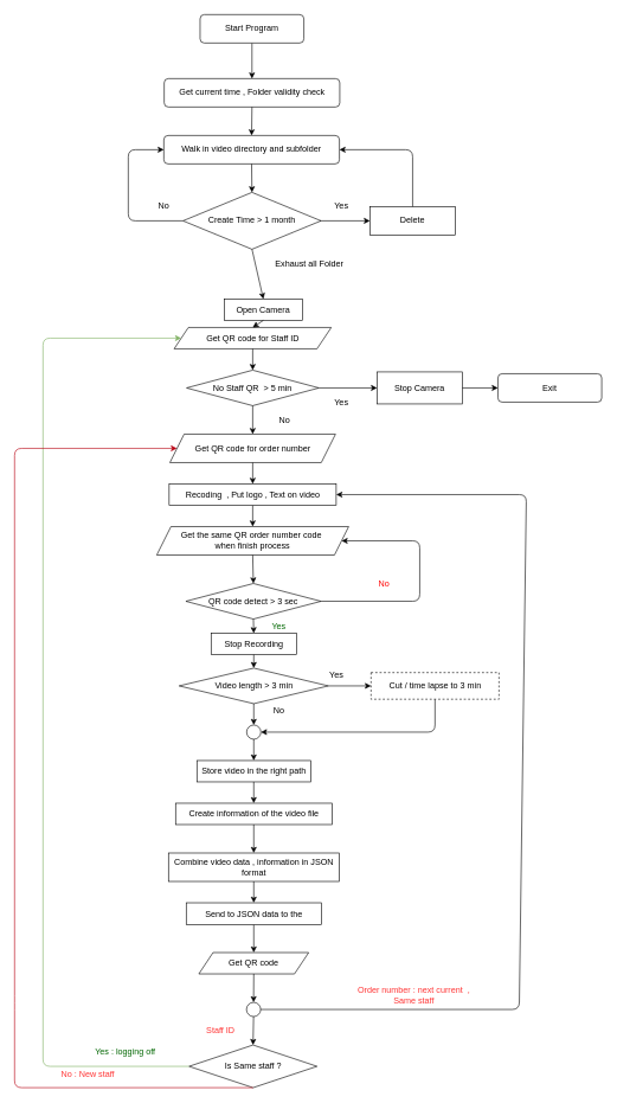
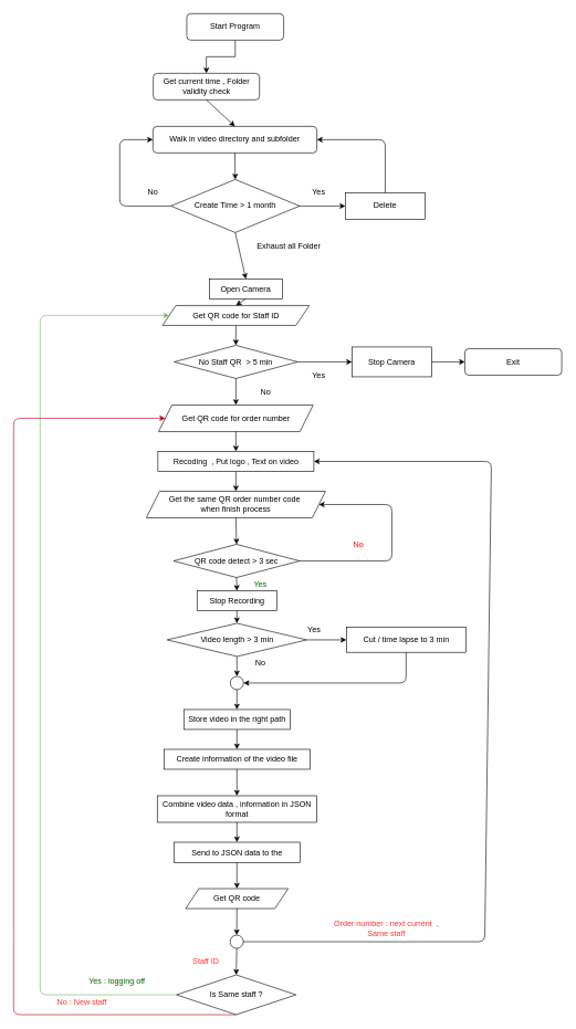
- <mxCell id="4" value="Get current time , Folder validity check" style="rounded=1;whiteSpace=wrap;html=1;" parent="1" vertex="1"><mxGeometry x="230.5" y="110" width="247" height="40" as="geometry" /></mxCell>
+ <mxCell id="4" value="Get current time , Folder validity check" style="rounded=1;whiteSpace=wrap;html=1;" parent="1" vertex="1"><mxGeometry x="230.5" y="110" width="160" height="40" as="geometry" /></mxCell>
- <mxCell id="34" value="Cut / time lapse to 3 min" style="rounded=0;whiteSpace=wrap;html=1;dashed=1;" parent="1" vertex="1"><mxGeometry x="521.5" y="945.25" width="180" height="37.5" as="geometry" /></mxCell>
+ <mxCell id="34" value="Cut / time lapse to 3 min" style="rounded=0;whiteSpace=wrap;html=1;" parent="1" vertex="1"><mxGeometry x="521.5" y="945.25" width="180" height="37.5" as="geometry" /></mxCell>
